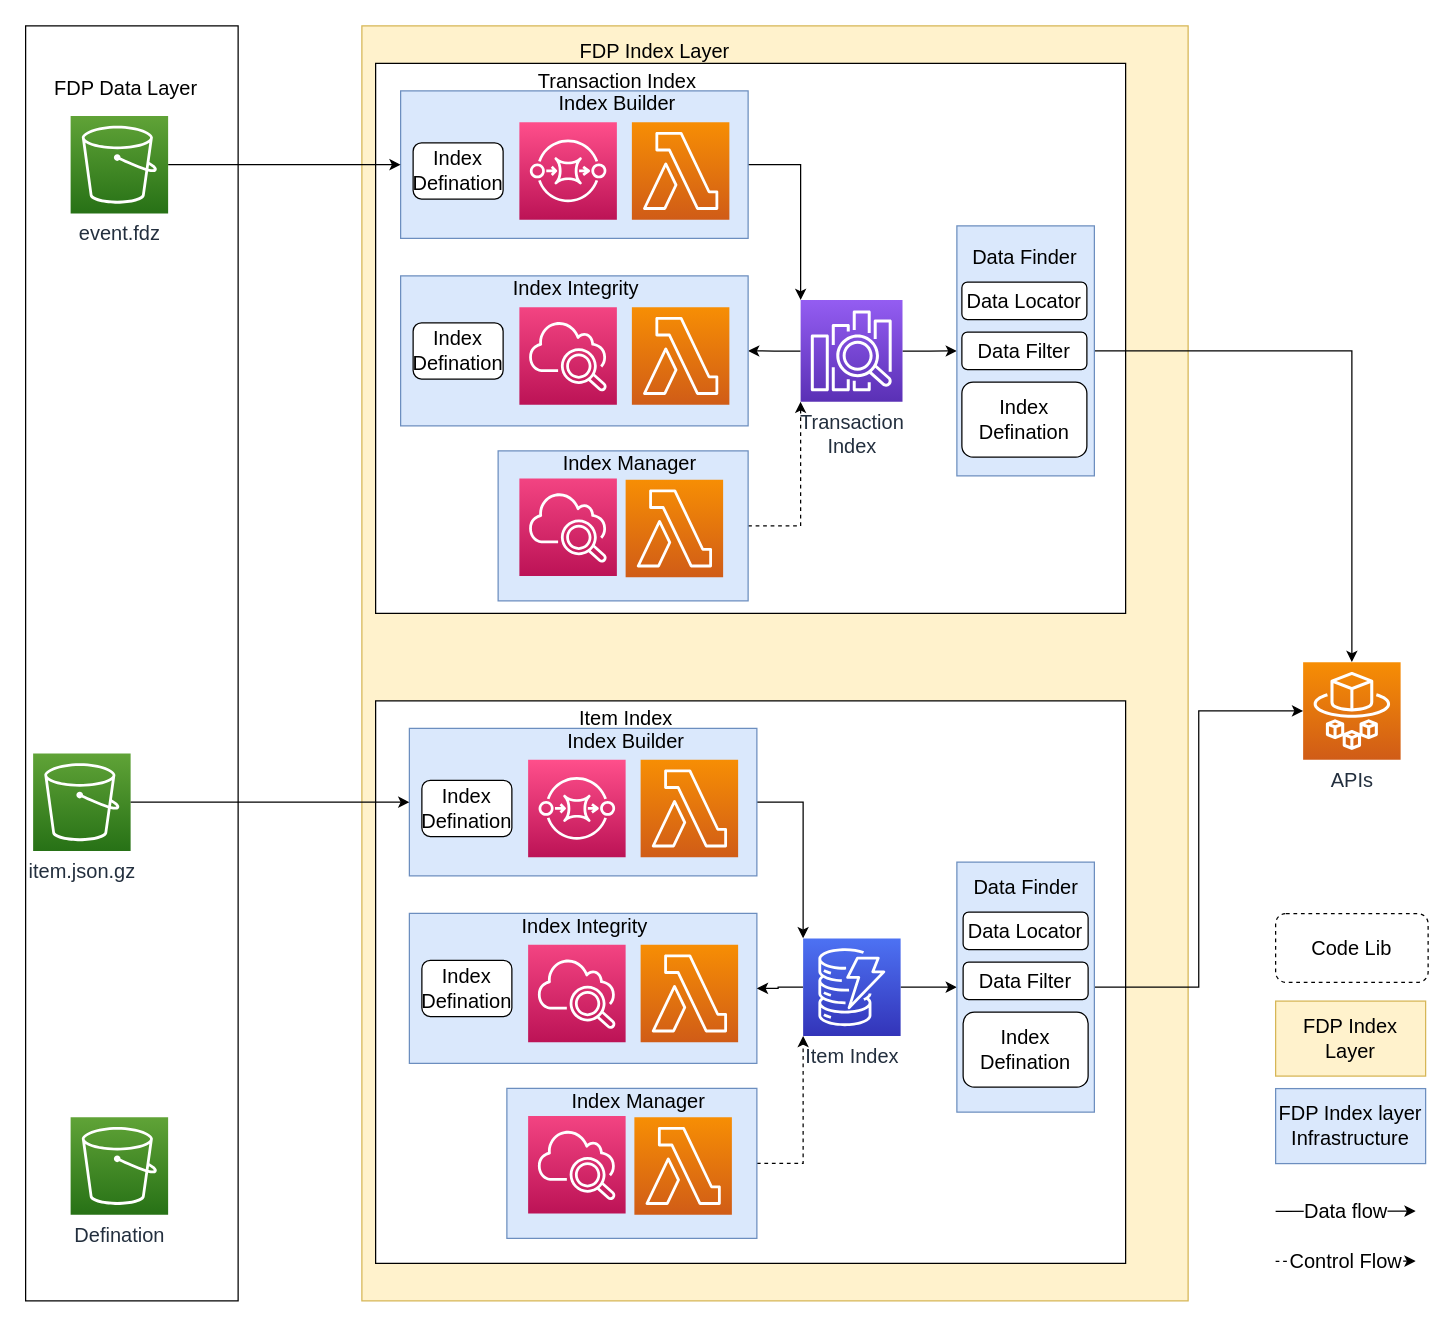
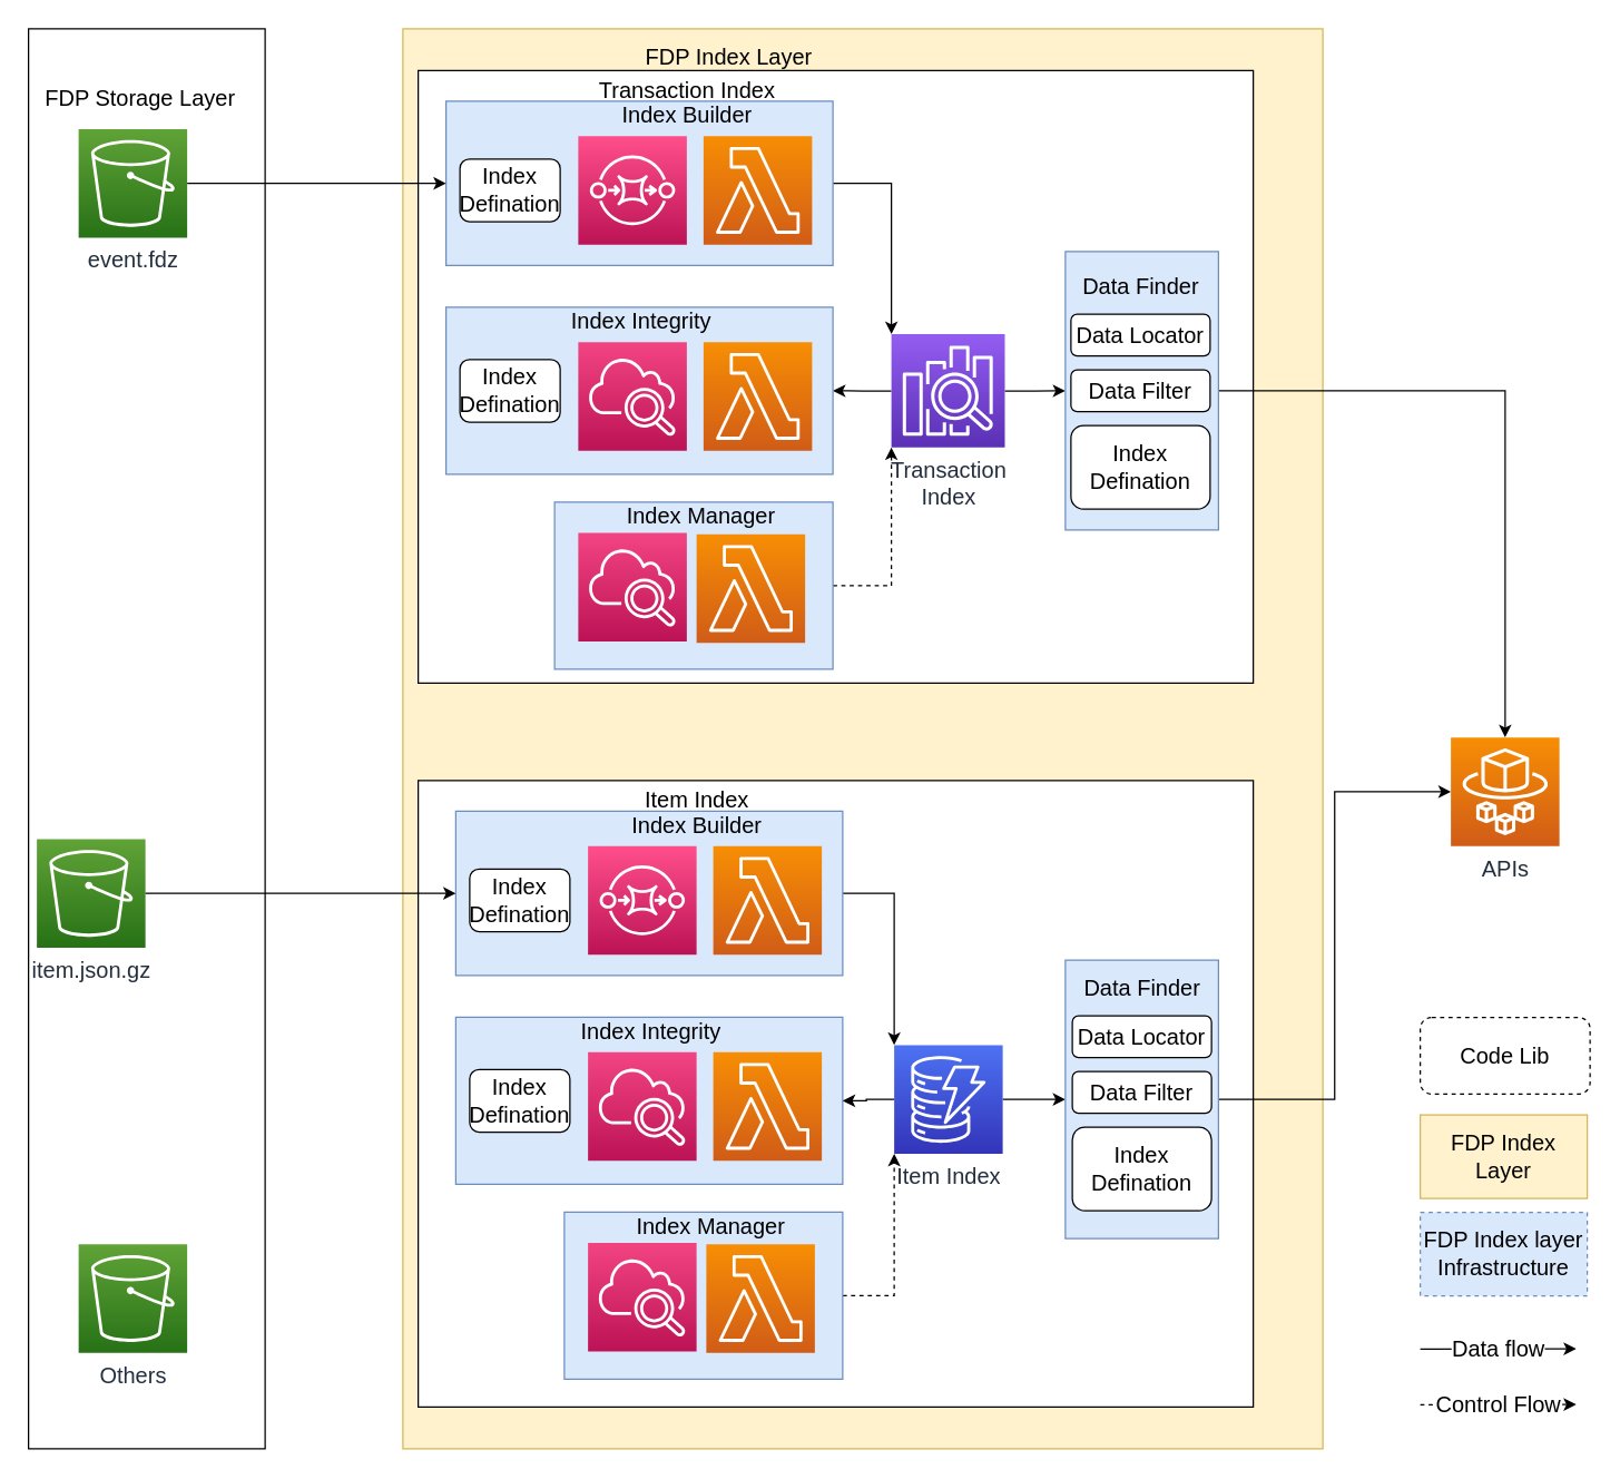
- <mxCell id="11" value="FDP Data Layer" style="text;html=1;align=center;verticalAlign=middle;resizable=0;points=[];autosize=1;strokeColor=none;fillColor=none;fontSize=16;" parent="1" vertex="1"><mxGeometry x="25" y="60" width="150" height="20" as="geometry" /></mxCell>
+ <mxCell id="11" value="FDP Storage Layer" style="text;html=1;align=center;verticalAlign=middle;resizable=0;points=[];autosize=1;strokeColor=none;fillColor=none;fontSize=16;" parent="1" vertex="1"><mxGeometry x="25" y="60" width="150" height="20" as="geometry" /></mxCell>
- <mxCell id="55" value="FDP Index layer Infrastructure" style="rounded=0;whiteSpace=wrap;html=1;fillColor=#dae8fc;strokeColor=#6c8ebf;fontSize=16;" parent="1" vertex="1"><mxGeometry x="1020" y="870.18" width="120" height="60" as="geometry" /></mxCell>
+ <mxCell id="55" value="FDP Index layer Infrastructure" style="rounded=0;whiteSpace=wrap;html=1;fillColor=#dae8fc;strokeColor=#6c8ebf;fontSize=16;dashed=1;" parent="1" vertex="1"><mxGeometry x="1020" y="870.18" width="120" height="60" as="geometry" /></mxCell>
- <mxCell id="13" value="Defination" style="sketch=0;points=[[0,0,0],[0.25,0,0],[0.5,0,0],[0.75,0,0],[1,0,0],[0,1,0],[0.25,1,0],[0.5,1,0],[0.75,1,0],[1,1,0],[0,0.25,0],[0,0.5,0],[0,0.75,0],[1,0.25,0],[1,0.5,0],[1,0.75,0]];outlineConnect=0;fontColor=#232F3E;gradientColor=#60A337;gradientDirection=north;fillColor=#277116;strokeColor=#ffffff;dashed=0;verticalLabelPosition=bottom;verticalAlign=top;align=center;html=1;fontSize=16;fontStyle=0;aspect=fixed;shape=mxgraph.aws4.resourceIcon;resIcon=mxgraph.aws4.s3;" parent="1" vertex="1"><mxGeometry x="56" y="893" width="78" height="78" as="geometry" /></mxCell>
+ <mxCell id="13" value="Others" style="sketch=0;points=[[0,0,0],[0.25,0,0],[0.5,0,0],[0.75,0,0],[1,0,0],[0,1,0],[0.25,1,0],[0.5,1,0],[0.75,1,0],[1,1,0],[0,0.25,0],[0,0.5,0],[0,0.75,0],[1,0.25,0],[1,0.5,0],[1,0.75,0]];outlineConnect=0;fontColor=#232F3E;gradientColor=#60A337;gradientDirection=north;fillColor=#277116;strokeColor=#ffffff;dashed=0;verticalLabelPosition=bottom;verticalAlign=top;align=center;html=1;fontSize=16;fontStyle=0;aspect=fixed;shape=mxgraph.aws4.resourceIcon;resIcon=mxgraph.aws4.s3;" parent="1" vertex="1"><mxGeometry x="56" y="893" width="78" height="78" as="geometry" /></mxCell>
